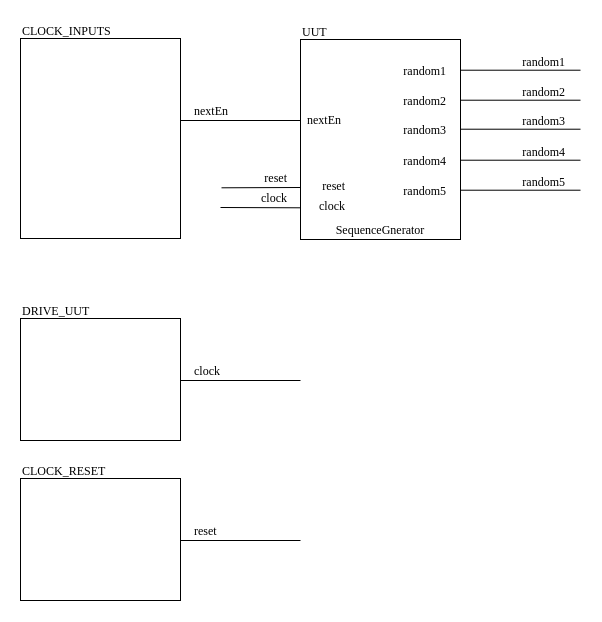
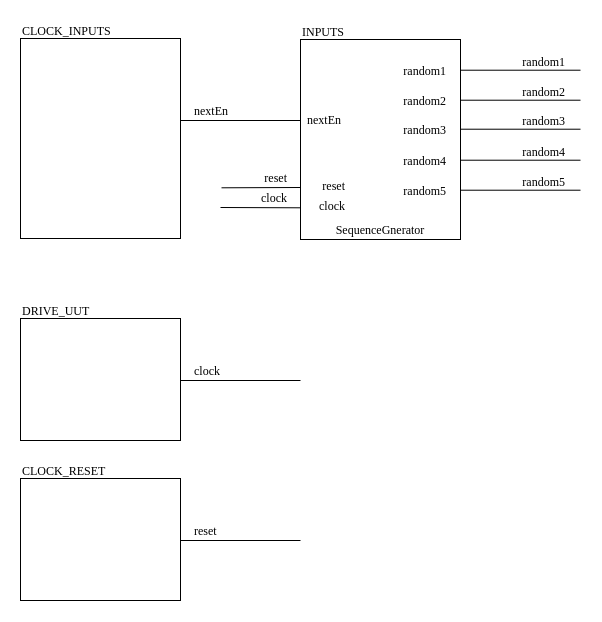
- <mxCell id="15" value="UUT" style="text;html=1;align=left;verticalAlign=bottom;whiteSpace=wrap;rounded=0;fontFamily=Lucida Console;" parent="1" vertex="1"><mxGeometry x="300" y="21" width="160" height="20" as="geometry" /></mxCell>
+ <mxCell id="15" value="INPUTS" style="text;html=1;align=left;verticalAlign=bottom;whiteSpace=wrap;rounded=0;fontFamily=Lucida Console;" parent="1" vertex="1"><mxGeometry x="300" y="21" width="160" height="20" as="geometry" /></mxCell>
